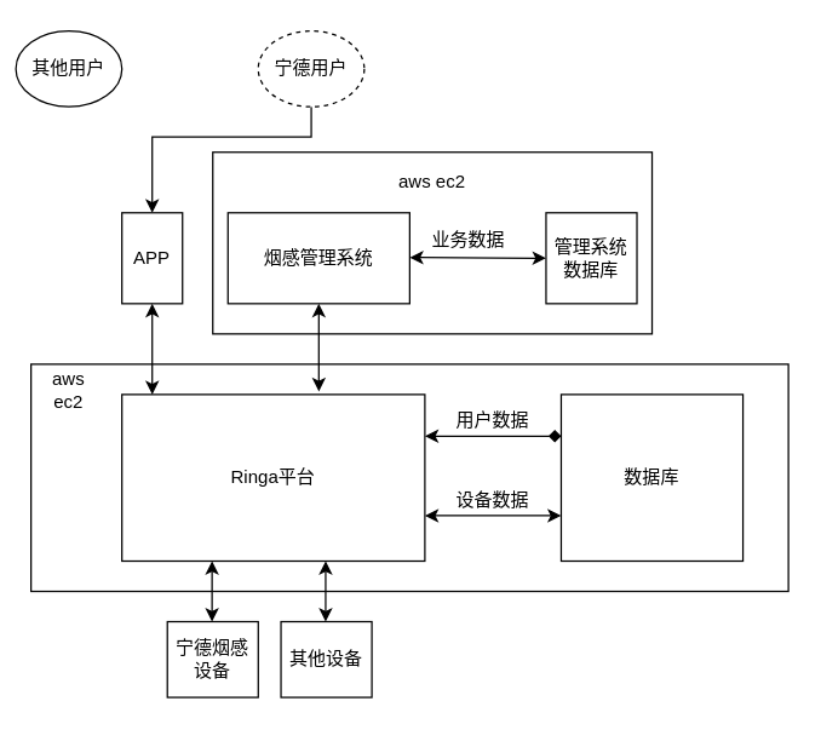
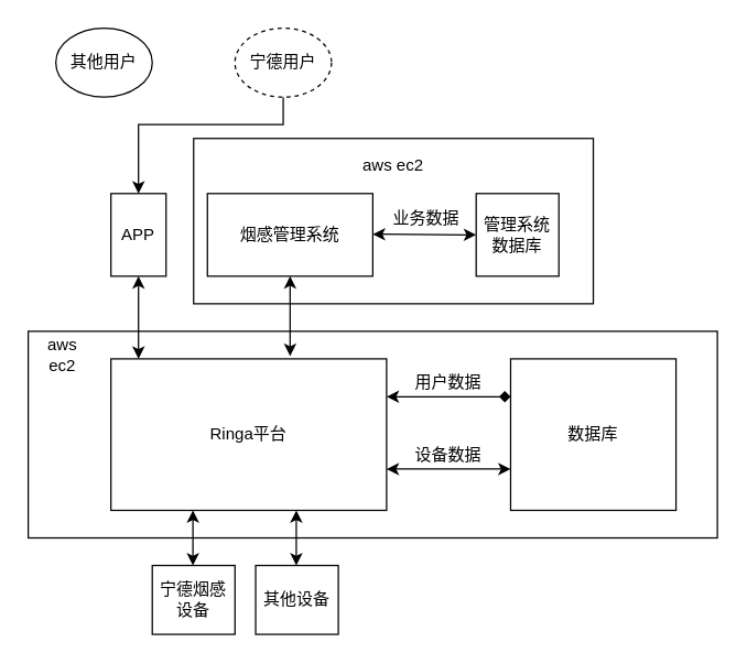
- <mxCell id="12" value="其他用户" style="ellipse;whiteSpace=wrap;html=1;" vertex="1" parent="1"><mxGeometry x="10" y="20" width="70" height="50" as="geometry" /></mxCell>
+ <mxCell id="12" value="其他用户" style="ellipse;whiteSpace=wrap;html=1;" vertex="1" parent="1"><mxGeometry x="40" y="20" width="70" height="50" as="geometry" /></mxCell>
- <mxCell id="21" value="管理系统数据库" style="whiteSpace=wrap;html=1;aspect=fixed;" vertex="1" parent="1"><mxGeometry x="360" y="140" width="60" height="60" as="geometry" /></mxCell>
+ <mxCell id="21" value="管理系统数据库" style="whiteSpace=wrap;html=1;aspect=fixed;" vertex="1" parent="1"><mxGeometry x="345" y="140" width="60" height="60" as="geometry" /></mxCell>
